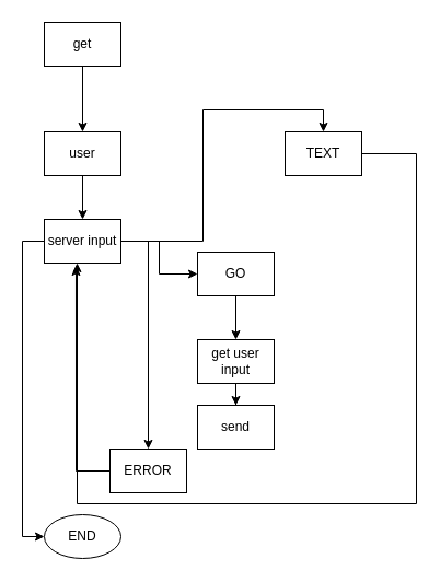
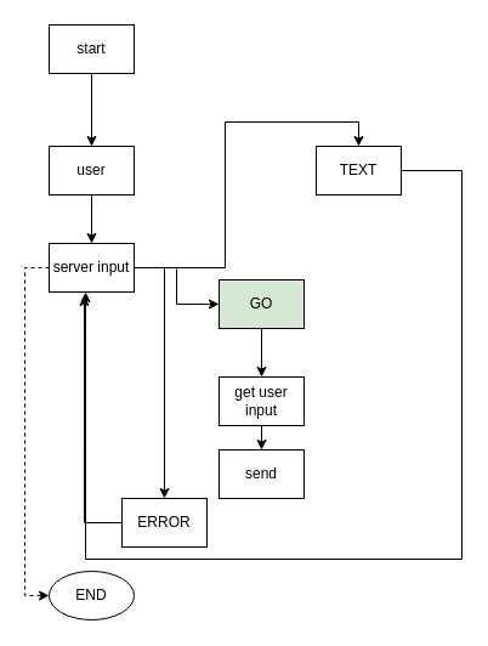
- <mxCell id="3" value="get" style="rounded=0;whiteSpace=wrap;html=1;" vertex="1" parent="1"><mxGeometry x="40" y="20" width="70" height="40" as="geometry" /></mxCell>
+ <mxCell id="3" value="start" style="rounded=0;whiteSpace=wrap;html=1;" vertex="1" parent="1"><mxGeometry x="40" y="20" width="70" height="40" as="geometry" /></mxCell>
- <mxCell id="14" value="GO" style="rounded=0;whiteSpace=wrap;html=1;" vertex="1" parent="1"><mxGeometry x="180" y="230" width="70" height="40" as="geometry" /></mxCell>
+ <mxCell id="14" value="GO" style="rounded=0;whiteSpace=wrap;html=1;fillColor=#d5e8d4;" vertex="1" parent="1"><mxGeometry x="180" y="230" width="70" height="40" as="geometry" /></mxCell>
- <mxCell id="6" style="edgeStyle=orthogonalEdgeStyle;rounded=0;orthogonalLoop=1;jettySize=auto;html=1;entryX=0;entryY=0.5;entryDx=0;entryDy=0;" edge="1" parent="1" source="10" target="17"><mxGeometry relative="1" as="geometry"><Array as="points"><mxPoint x="20" y="220" /><mxPoint x="20" y="490" /></Array></mxGeometry></mxCell>
+ <mxCell id="6" style="edgeStyle=orthogonalEdgeStyle;rounded=0;orthogonalLoop=1;jettySize=auto;html=1;entryX=0;entryY=0.5;entryDx=0;entryDy=0;dashed=1;" edge="1" parent="1" source="10" target="17"><mxGeometry relative="1" as="geometry"><Array as="points"><mxPoint x="20" y="220" /><mxPoint x="20" y="490" /></Array></mxGeometry></mxCell>
